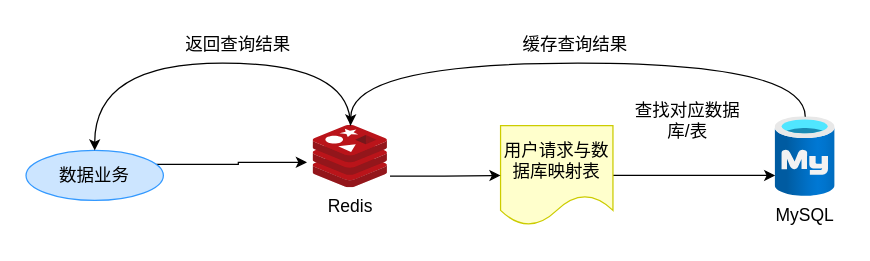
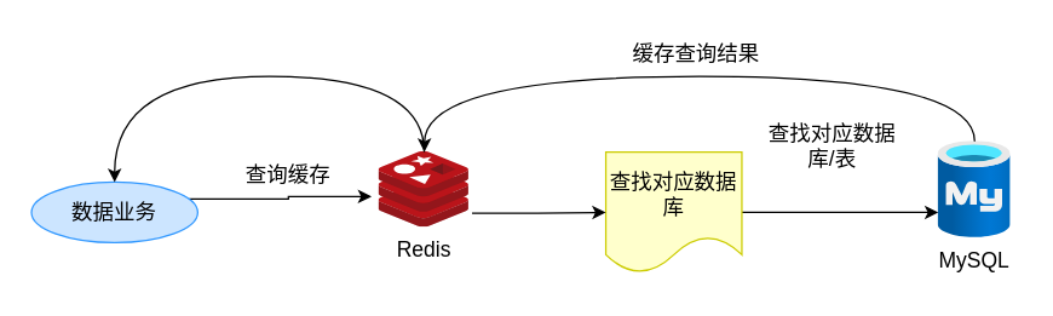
- <mxCell id="16" value="&lt;font style=&quot;font-size: 14px;&quot;&gt;返回查询结果&lt;/font&gt;" style="text;html=1;strokeColor=none;fillColor=none;align=center;verticalAlign=middle;whiteSpace=wrap;rounded=0;" vertex="1" parent="1"><mxGeometry x="140" y="20" width="100" height="30" as="geometry" /></mxCell>
+ <mxCell id="7" value="&lt;font style=&quot;font-size: 14px;&quot;&gt;查询缓存&lt;/font&gt;" style="text;html=1;strokeColor=none;fillColor=none;align=center;verticalAlign=middle;whiteSpace=wrap;rounded=0;" vertex="1" parent="1"><mxGeometry x="160" y="100" width="60" height="30" as="geometry" /></mxCell>
- <mxCell id="9" value="&lt;font style=&quot;font-size: 14px;&quot;&gt;用户请求与数据库映射表&lt;/font&gt;" style="shape=document;whiteSpace=wrap;html=1;boundedLbl=1;fillColor=#FFFFCC;strokeColor=#CCCC00;" vertex="1" parent="1"><mxGeometry x="400" y="100" width="90" height="80" as="geometry" /></mxCell>
+ <mxCell id="9" value="&lt;font style=&quot;font-size: 14px;&quot;&gt;查找对应数据库&lt;/font&gt;" style="shape=document;whiteSpace=wrap;html=1;boundedLbl=1;fillColor=#FFFFCC;strokeColor=#CCCC00;" vertex="1" parent="1"><mxGeometry x="400" y="100" width="90" height="80" as="geometry" /></mxCell>
